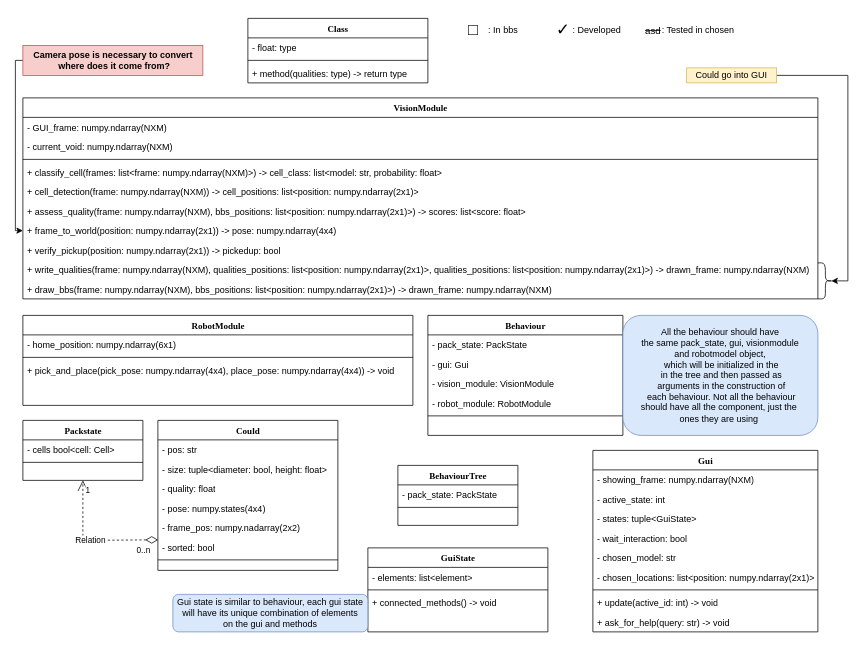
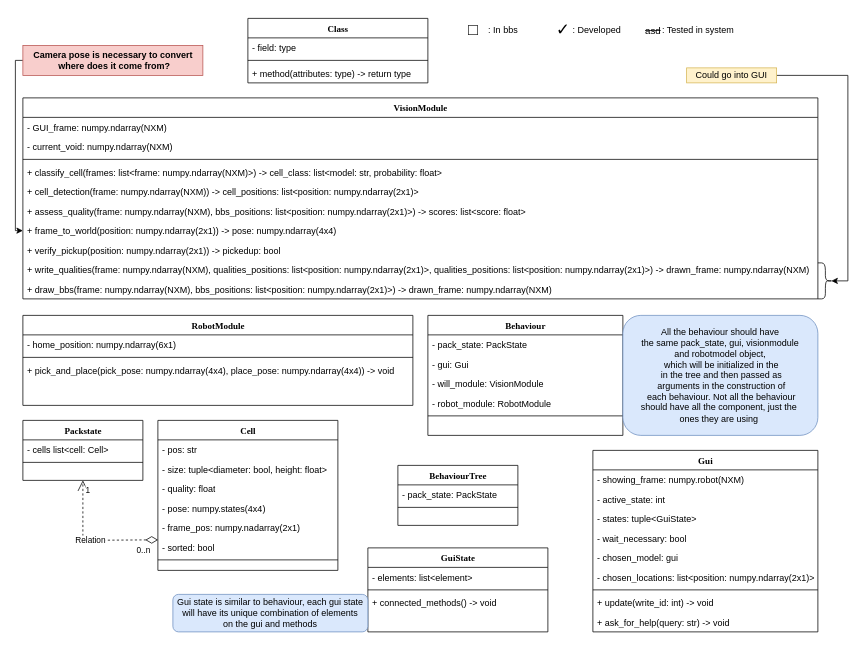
- <mxCell id="73" value=": Tested in chosen" style="text;html=1;align=center;verticalAlign=middle;resizable=0;points=[];autosize=1;strokeColor=none;fillColor=none;" vertex="1" parent="71"><mxGeometry x="20" width="120" height="30" as="geometry" /></mxCell>
+ <mxCell id="73" value=": Tested in system" style="text;html=1;align=center;verticalAlign=middle;resizable=0;points=[];autosize=1;strokeColor=none;fillColor=none;" vertex="1" parent="71"><mxGeometry x="20" width="120" height="30" as="geometry" /></mxCell>
- <mxCell id="23" value="- float: type" style="text;html=1;strokeColor=none;fillColor=none;align=left;verticalAlign=top;spacingLeft=4;spacingRight=4;whiteSpace=wrap;overflow=hidden;rotatable=0;points=[[0,0.5],[1,0.5]];portConstraint=eastwest;" vertex="1" parent="22"><mxGeometry y="26" width="240" height="26" as="geometry" /></mxCell>
+ <mxCell id="23" value="- field: type" style="text;html=1;strokeColor=none;fillColor=none;align=left;verticalAlign=top;spacingLeft=4;spacingRight=4;whiteSpace=wrap;overflow=hidden;rotatable=0;points=[[0,0.5],[1,0.5]];portConstraint=eastwest;" vertex="1" parent="22"><mxGeometry y="26" width="240" height="26" as="geometry" /></mxCell>
- <mxCell id="25" value="+ method(qualities: type) -&amp;gt; return type" style="text;html=1;strokeColor=none;fillColor=none;align=left;verticalAlign=top;spacingLeft=4;spacingRight=4;whiteSpace=wrap;overflow=hidden;rotatable=0;points=[[0,0.5],[1,0.5]];portConstraint=eastwest;" vertex="1" parent="22"><mxGeometry y="60" width="240" height="26" as="geometry" /></mxCell>
+ <mxCell id="25" value="+ method(attributes: type) -&amp;gt; return type" style="text;html=1;strokeColor=none;fillColor=none;align=left;verticalAlign=top;spacingLeft=4;spacingRight=4;whiteSpace=wrap;overflow=hidden;rotatable=0;points=[[0,0.5],[1,0.5]];portConstraint=eastwest;" vertex="1" parent="22"><mxGeometry y="60" width="240" height="26" as="geometry" /></mxCell>
- <mxCell id="57" value="- vision_module: VisionModule" style="text;html=1;strokeColor=none;fillColor=none;align=left;verticalAlign=top;spacingLeft=4;spacingRight=4;whiteSpace=wrap;overflow=hidden;rotatable=0;points=[[0,0.5],[1,0.5]];portConstraint=eastwest;" vertex="1" parent="54"><mxGeometry y="78" width="260" height="26" as="geometry" /></mxCell>
+ <mxCell id="57" value="- will_module: VisionModule" style="text;html=1;strokeColor=none;fillColor=none;align=left;verticalAlign=top;spacingLeft=4;spacingRight=4;whiteSpace=wrap;overflow=hidden;rotatable=0;points=[[0,0.5],[1,0.5]];portConstraint=eastwest;" vertex="1" parent="54"><mxGeometry y="78" width="260" height="26" as="geometry" /></mxCell>
- <mxCell id="29" value="Could" style="swimlane;html=1;fontStyle=1;align=center;verticalAlign=top;childLayout=stackLayout;horizontal=1;startSize=26;horizontalStack=0;resizeParent=1;resizeLast=0;collapsible=1;marginBottom=0;swimlaneFillColor=#ffffff;rounded=0;shadow=0;comic=0;labelBackgroundColor=none;strokeWidth=1;fillColor=none;fontFamily=Verdana;fontSize=12" vertex="1" parent="1"><mxGeometry x="210" y="560" width="240" height="200" as="geometry" /></mxCell>
+ <mxCell id="29" value="Cell" style="swimlane;html=1;fontStyle=1;align=center;verticalAlign=top;childLayout=stackLayout;horizontal=1;startSize=26;horizontalStack=0;resizeParent=1;resizeLast=0;collapsible=1;marginBottom=0;swimlaneFillColor=#ffffff;rounded=0;shadow=0;comic=0;labelBackgroundColor=none;strokeWidth=1;fillColor=none;fontFamily=Verdana;fontSize=12" vertex="1" parent="1"><mxGeometry x="210" y="560" width="240" height="200" as="geometry" /></mxCell>
- <mxCell id="27" value="- cells bool&amp;lt;cell: Cell&amp;gt;" style="text;html=1;strokeColor=none;fillColor=none;align=left;verticalAlign=top;spacingLeft=4;spacingRight=4;whiteSpace=wrap;overflow=hidden;rotatable=0;points=[[0,0.5],[1,0.5]];portConstraint=eastwest;" vertex="1" parent="26"><mxGeometry y="26" width="160" height="26" as="geometry" /></mxCell>
+ <mxCell id="27" value="- cells list&amp;lt;cell: Cell&amp;gt;" style="text;html=1;strokeColor=none;fillColor=none;align=left;verticalAlign=top;spacingLeft=4;spacingRight=4;whiteSpace=wrap;overflow=hidden;rotatable=0;points=[[0,0.5],[1,0.5]];portConstraint=eastwest;" vertex="1" parent="26"><mxGeometry y="26" width="160" height="26" as="geometry" /></mxCell>
- <mxCell id="41" value="- showing_frame: numpy.ndarray(NXM)" style="text;html=1;strokeColor=none;fillColor=none;align=left;verticalAlign=top;spacingLeft=4;spacingRight=4;whiteSpace=wrap;overflow=hidden;rotatable=0;points=[[0,0.5],[1,0.5]];portConstraint=eastwest;" vertex="1" parent="40"><mxGeometry y="26" width="300" height="26" as="geometry" /></mxCell>
+ <mxCell id="41" value="- showing_frame: numpy.robot(NXM)" style="text;html=1;strokeColor=none;fillColor=none;align=left;verticalAlign=top;spacingLeft=4;spacingRight=4;whiteSpace=wrap;overflow=hidden;rotatable=0;points=[[0,0.5],[1,0.5]];portConstraint=eastwest;" vertex="1" parent="40"><mxGeometry y="26" width="300" height="26" as="geometry" /></mxCell>
- <mxCell id="34" value="- frame_pos: numpy.nadarray(2x2)" style="text;html=1;strokeColor=none;fillColor=none;align=left;verticalAlign=top;spacingLeft=4;spacingRight=4;whiteSpace=wrap;overflow=hidden;rotatable=0;points=[[0,0.5],[1,0.5]];portConstraint=eastwest;" vertex="1" parent="29"><mxGeometry y="130" width="240" height="26" as="geometry" /></mxCell>
+ <mxCell id="34" value="- frame_pos: numpy.nadarray(2x1)" style="text;html=1;strokeColor=none;fillColor=none;align=left;verticalAlign=top;spacingLeft=4;spacingRight=4;whiteSpace=wrap;overflow=hidden;rotatable=0;points=[[0,0.5],[1,0.5]];portConstraint=eastwest;" vertex="1" parent="29"><mxGeometry y="130" width="240" height="26" as="geometry" /></mxCell>
- <mxCell id="44" value="- wait_interaction: bool" style="text;html=1;strokeColor=none;fillColor=none;align=left;verticalAlign=top;spacingLeft=4;spacingRight=4;whiteSpace=wrap;overflow=hidden;rotatable=0;points=[[0,0.5],[1,0.5]];portConstraint=eastwest;" vertex="1" parent="40"><mxGeometry y="104" width="300" height="26" as="geometry" /></mxCell>
+ <mxCell id="44" value="- wait_necessary: bool" style="text;html=1;strokeColor=none;fillColor=none;align=left;verticalAlign=top;spacingLeft=4;spacingRight=4;whiteSpace=wrap;overflow=hidden;rotatable=0;points=[[0,0.5],[1,0.5]];portConstraint=eastwest;" vertex="1" parent="40"><mxGeometry y="104" width="300" height="26" as="geometry" /></mxCell>
- <mxCell id="45" value="- chosen_model: str" style="text;html=1;strokeColor=none;fillColor=none;align=left;verticalAlign=top;spacingLeft=4;spacingRight=4;whiteSpace=wrap;overflow=hidden;rotatable=0;points=[[0,0.5],[1,0.5]];portConstraint=eastwest;" vertex="1" parent="40"><mxGeometry y="130" width="300" height="26" as="geometry" /></mxCell>
+ <mxCell id="45" value="- chosen_model: gui" style="text;html=1;strokeColor=none;fillColor=none;align=left;verticalAlign=top;spacingLeft=4;spacingRight=4;whiteSpace=wrap;overflow=hidden;rotatable=0;points=[[0,0.5],[1,0.5]];portConstraint=eastwest;" vertex="1" parent="40"><mxGeometry y="130" width="300" height="26" as="geometry" /></mxCell>
- <mxCell id="48" value="+ update(active_id: int) -&amp;gt; void" style="text;html=1;strokeColor=none;fillColor=none;align=left;verticalAlign=top;spacingLeft=4;spacingRight=4;whiteSpace=wrap;overflow=hidden;rotatable=0;points=[[0,0.5],[1,0.5]];portConstraint=eastwest;" vertex="1" parent="40"><mxGeometry y="190" width="300" height="26" as="geometry" /></mxCell>
+ <mxCell id="48" value="+ update(write_id: int) -&amp;gt; void" style="text;html=1;strokeColor=none;fillColor=none;align=left;verticalAlign=top;spacingLeft=4;spacingRight=4;whiteSpace=wrap;overflow=hidden;rotatable=0;points=[[0,0.5],[1,0.5]];portConstraint=eastwest;" vertex="1" parent="40"><mxGeometry y="190" width="300" height="26" as="geometry" /></mxCell>
